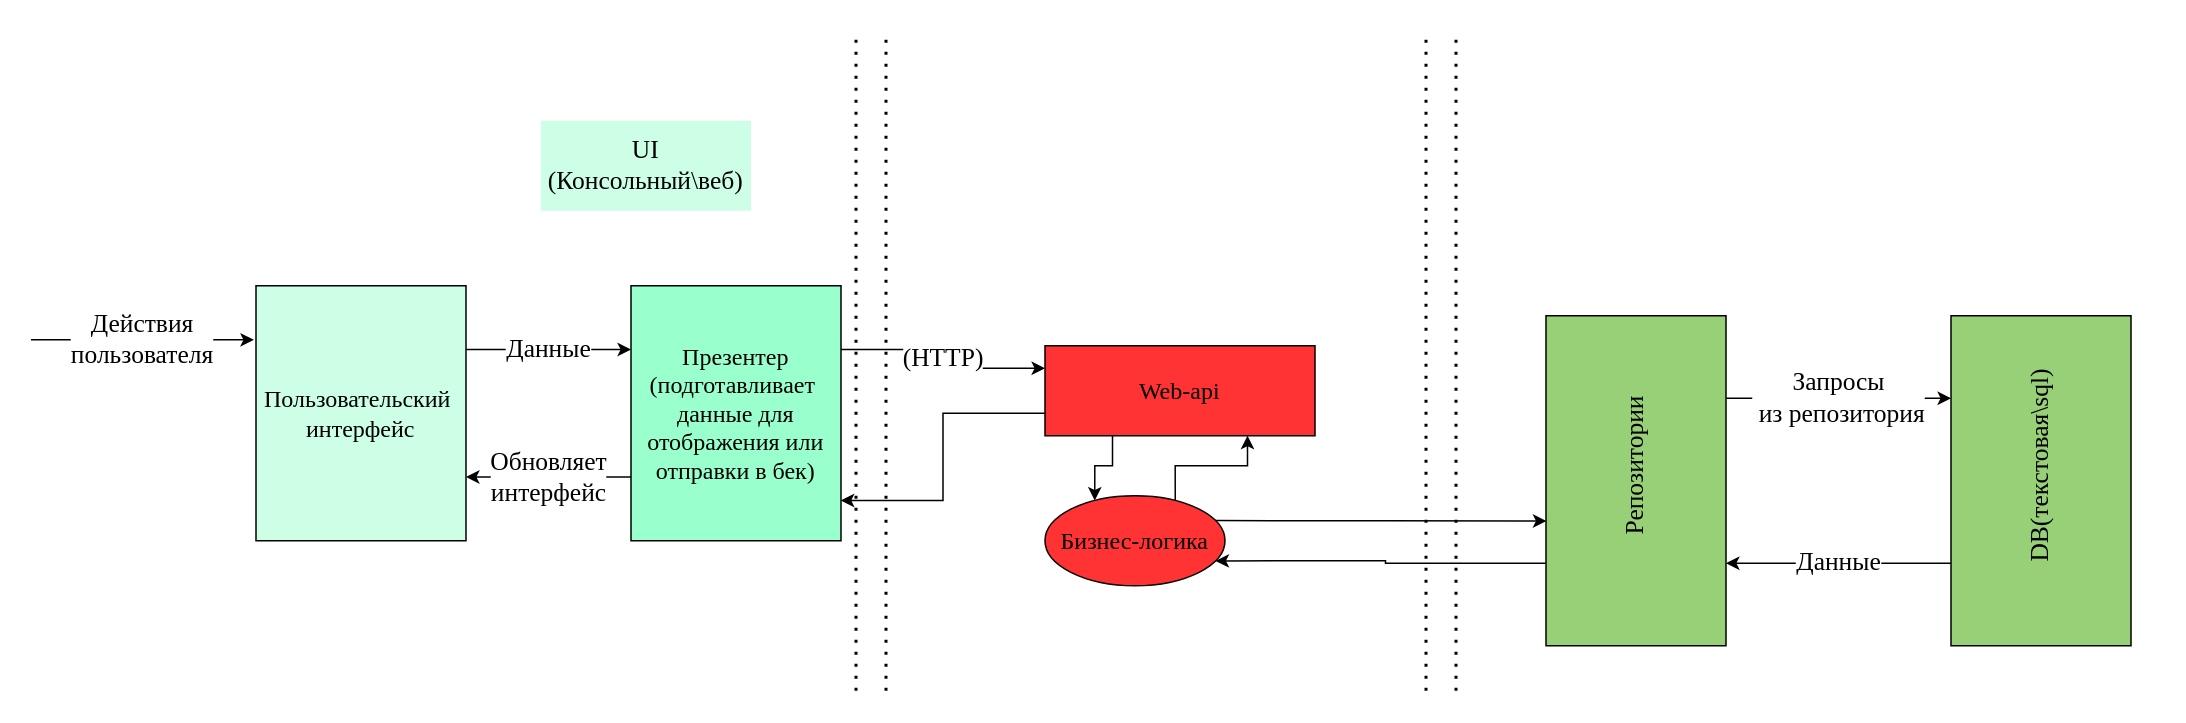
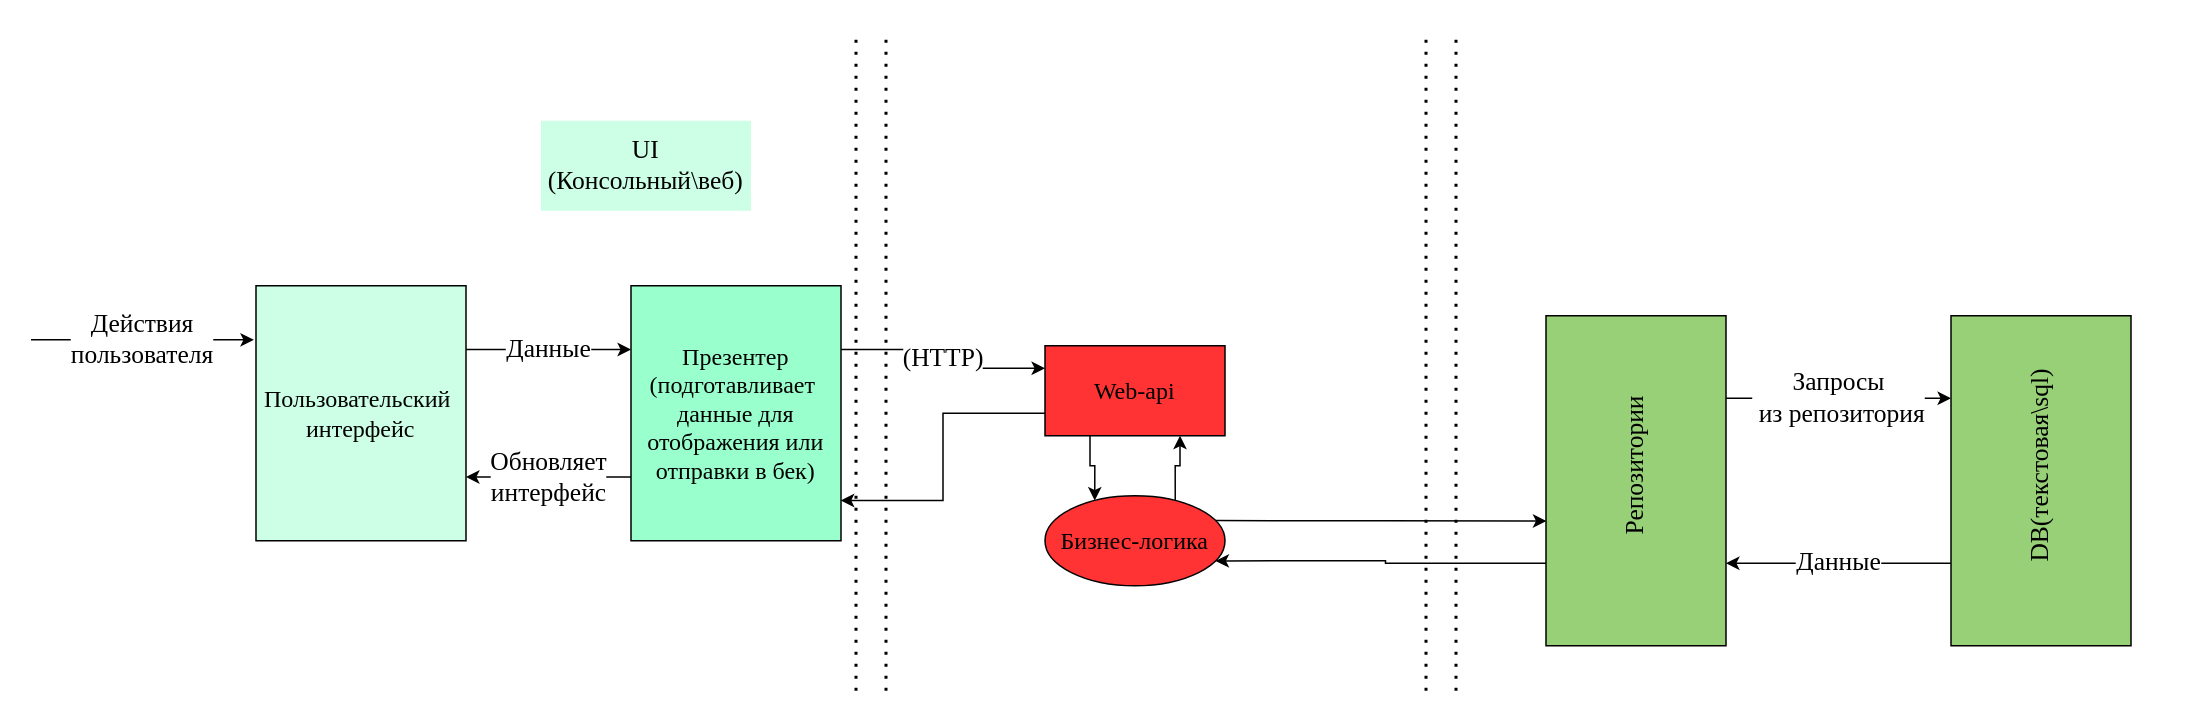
- <mxCell id="13" value="&lt;font face=&quot;Times New Roman&quot; style=&quot;font-size: 16px&quot;&gt;Web-api&lt;/font&gt;" style="rounded=0;whiteSpace=wrap;html=1;strokeColor=#000000;fillColor=#FF3333;" vertex="1" parent="1"><mxGeometry x="696" y="230" width="180" height="60" as="geometry" /></mxCell>
+ <mxCell id="13" value="&lt;font face=&quot;Times New Roman&quot; style=&quot;font-size: 16px&quot;&gt;Web-api&lt;/font&gt;" style="rounded=0;whiteSpace=wrap;html=1;strokeColor=#000000;fillColor=#FF3333;" vertex="1" parent="1"><mxGeometry x="696" y="230" width="120" height="60" as="geometry" /></mxCell>
